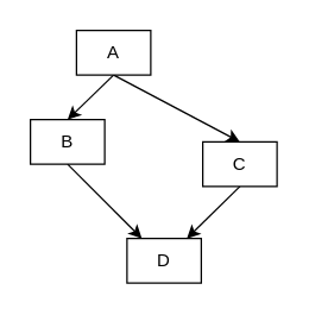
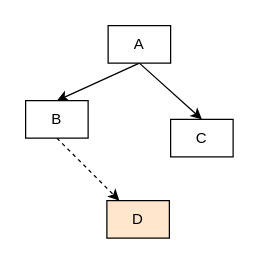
- <mxCell id="4" value="A" style="rounded=0;whiteSpace=wrap;html=1;" parent="1" vertex="1"><mxGeometry x="51" y="20" width="50" height="30" as="geometry" /></mxCell>
+ <mxCell id="4" value="A" style="rounded=0;whiteSpace=wrap;html=1;" parent="1" vertex="1"><mxGeometry x="86" y="20" width="50" height="30" as="geometry" /></mxCell>
- <mxCell id="5" style="edgeStyle=none;html=1;exitX=0.5;exitY=1;exitDx=0;exitDy=0;" parent="1" source="6" target="9" edge="1"><mxGeometry relative="1" as="geometry" /></mxCell>
+ <mxCell id="5" style="edgeStyle=none;html=1;exitX=0.5;exitY=1;exitDx=0;exitDy=0;dashed=1;" parent="1" source="6" target="9" edge="1"><mxGeometry relative="1" as="geometry" /></mxCell>
- <mxCell id="7" style="edgeStyle=none;html=1;exitX=0.5;exitY=1;exitDx=0;exitDy=0;" parent="1" source="8" target="9" edge="1"><mxGeometry relative="1" as="geometry" /></mxCell>
- <mxCell id="9" value="D" style="rounded=0;whiteSpace=wrap;html=1;" parent="1" vertex="1"><mxGeometry x="85" y="160" width="50" height="30" as="geometry" /></mxCell>
+ <mxCell id="9" value="D" style="rounded=0;whiteSpace=wrap;html=1;fillColor=#ffe6cc;" parent="1" vertex="1"><mxGeometry x="85" y="160" width="50" height="30" as="geometry" /></mxCell>
